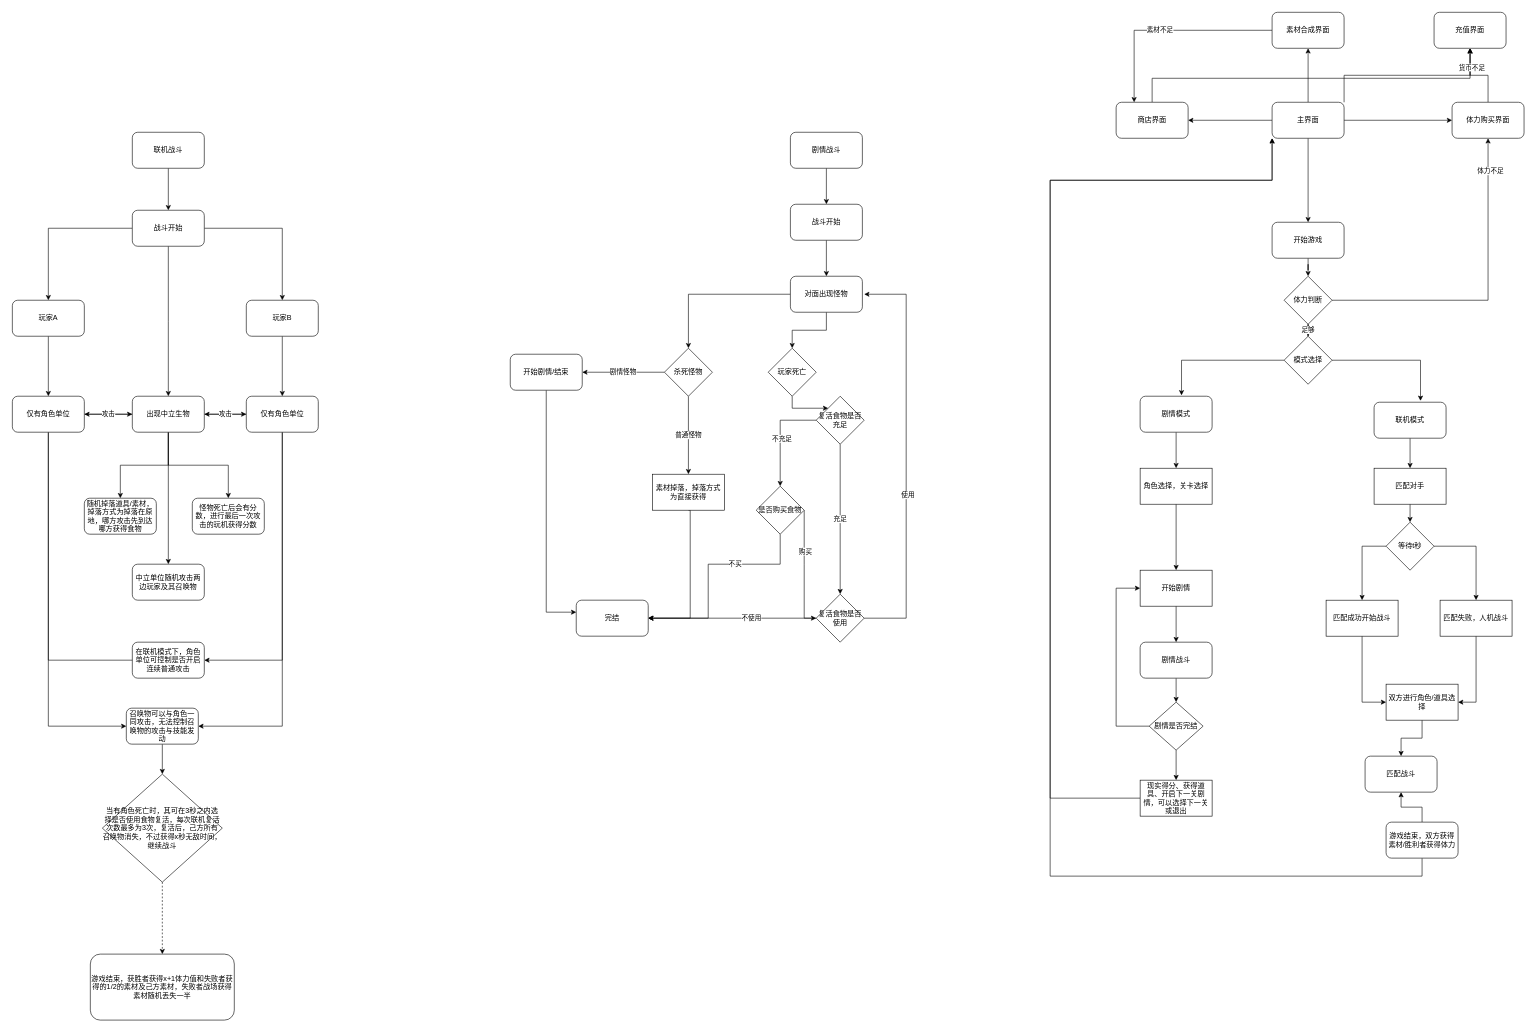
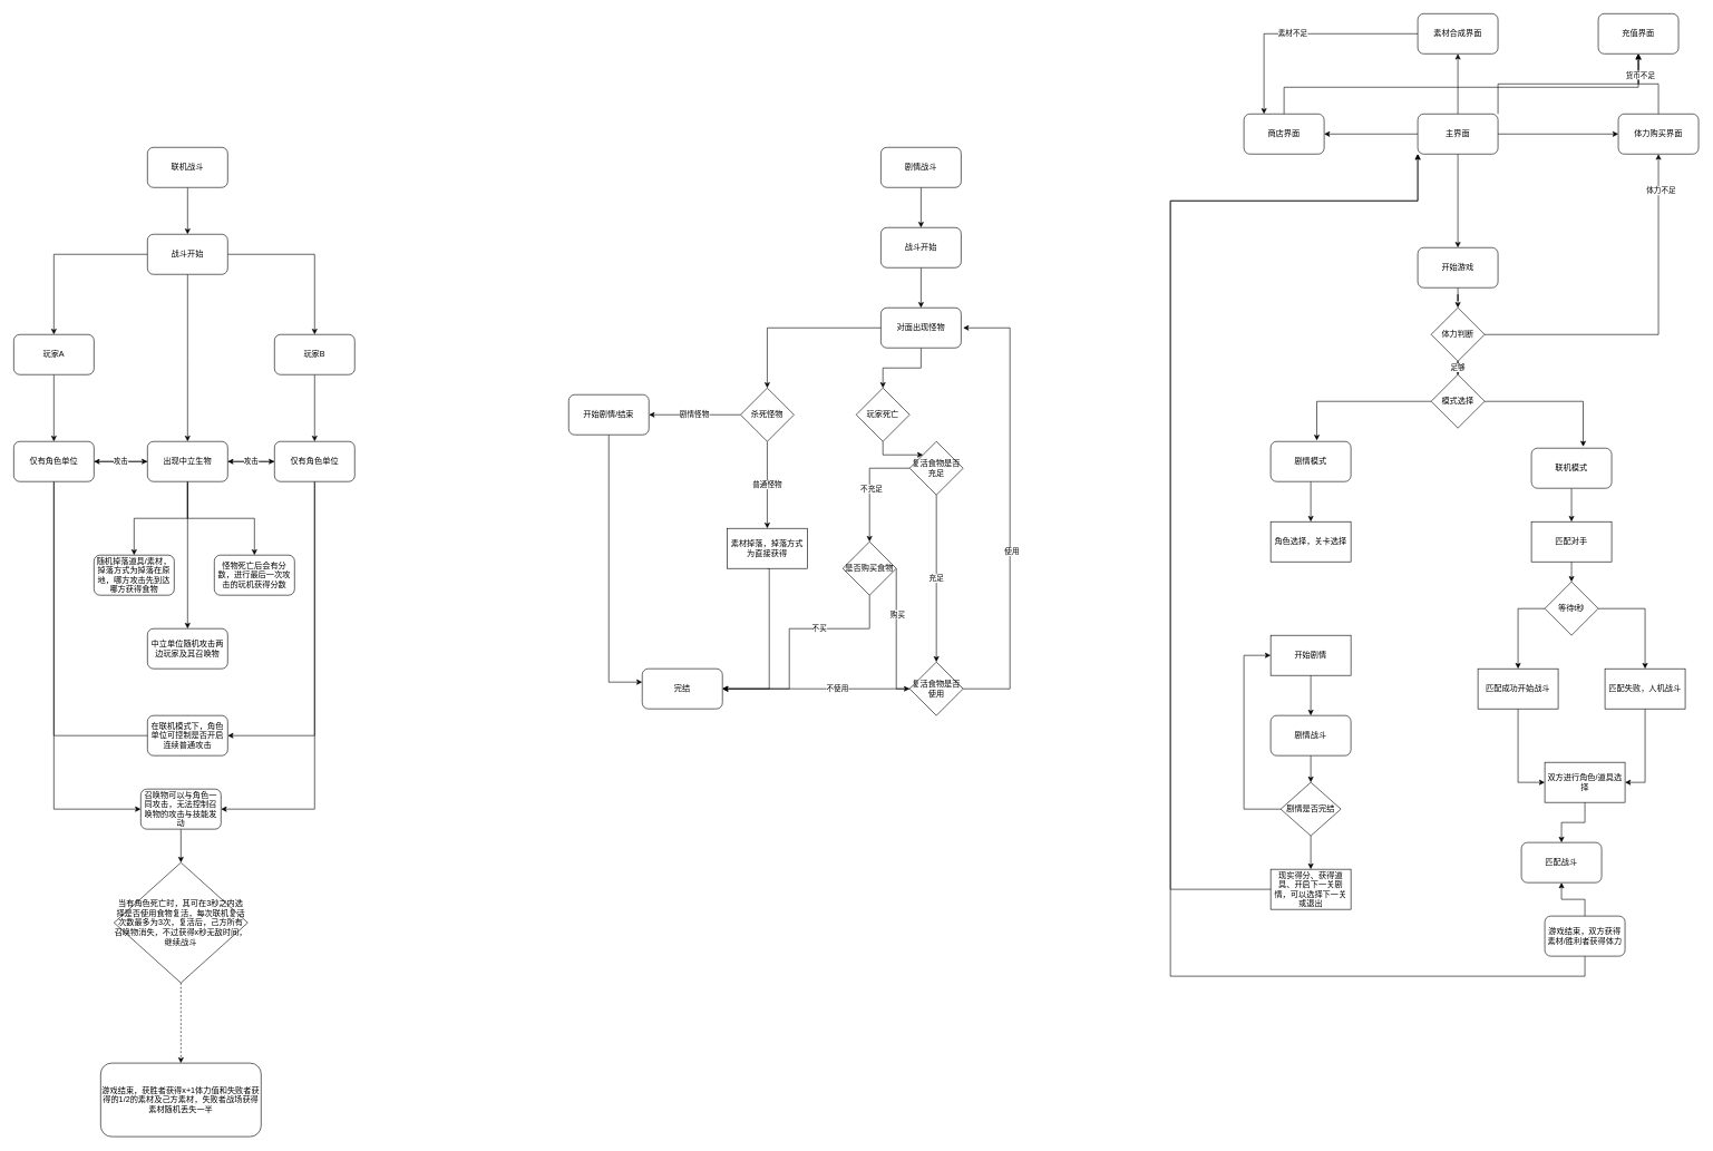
- <mxCell id="50" style="edgeStyle=orthogonalEdgeStyle;rounded=0;orthogonalLoop=1;jettySize=auto;html=1;entryX=0.5;entryY=0;entryDx=0;entryDy=0;" edge="1" parent="1" source="51" target="9"><mxGeometry relative="1" as="geometry" /></mxCell>
